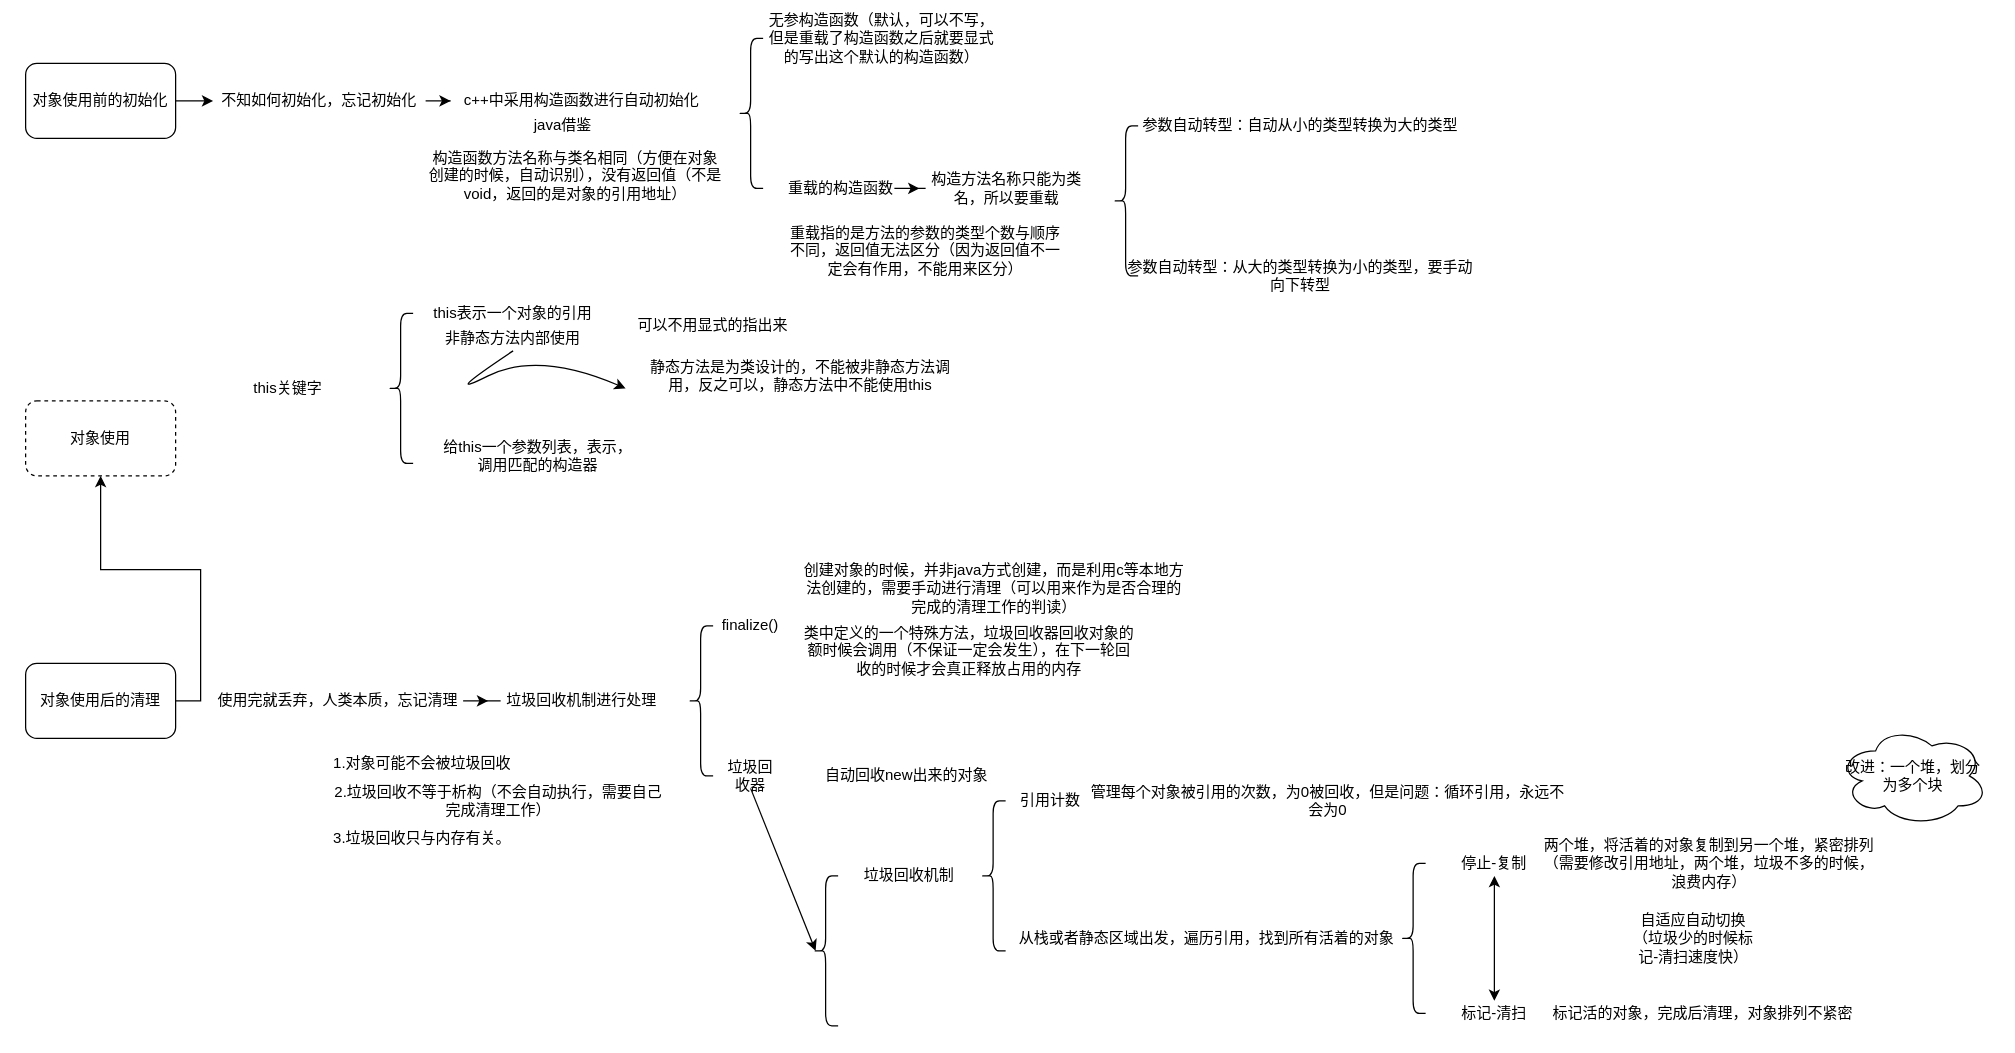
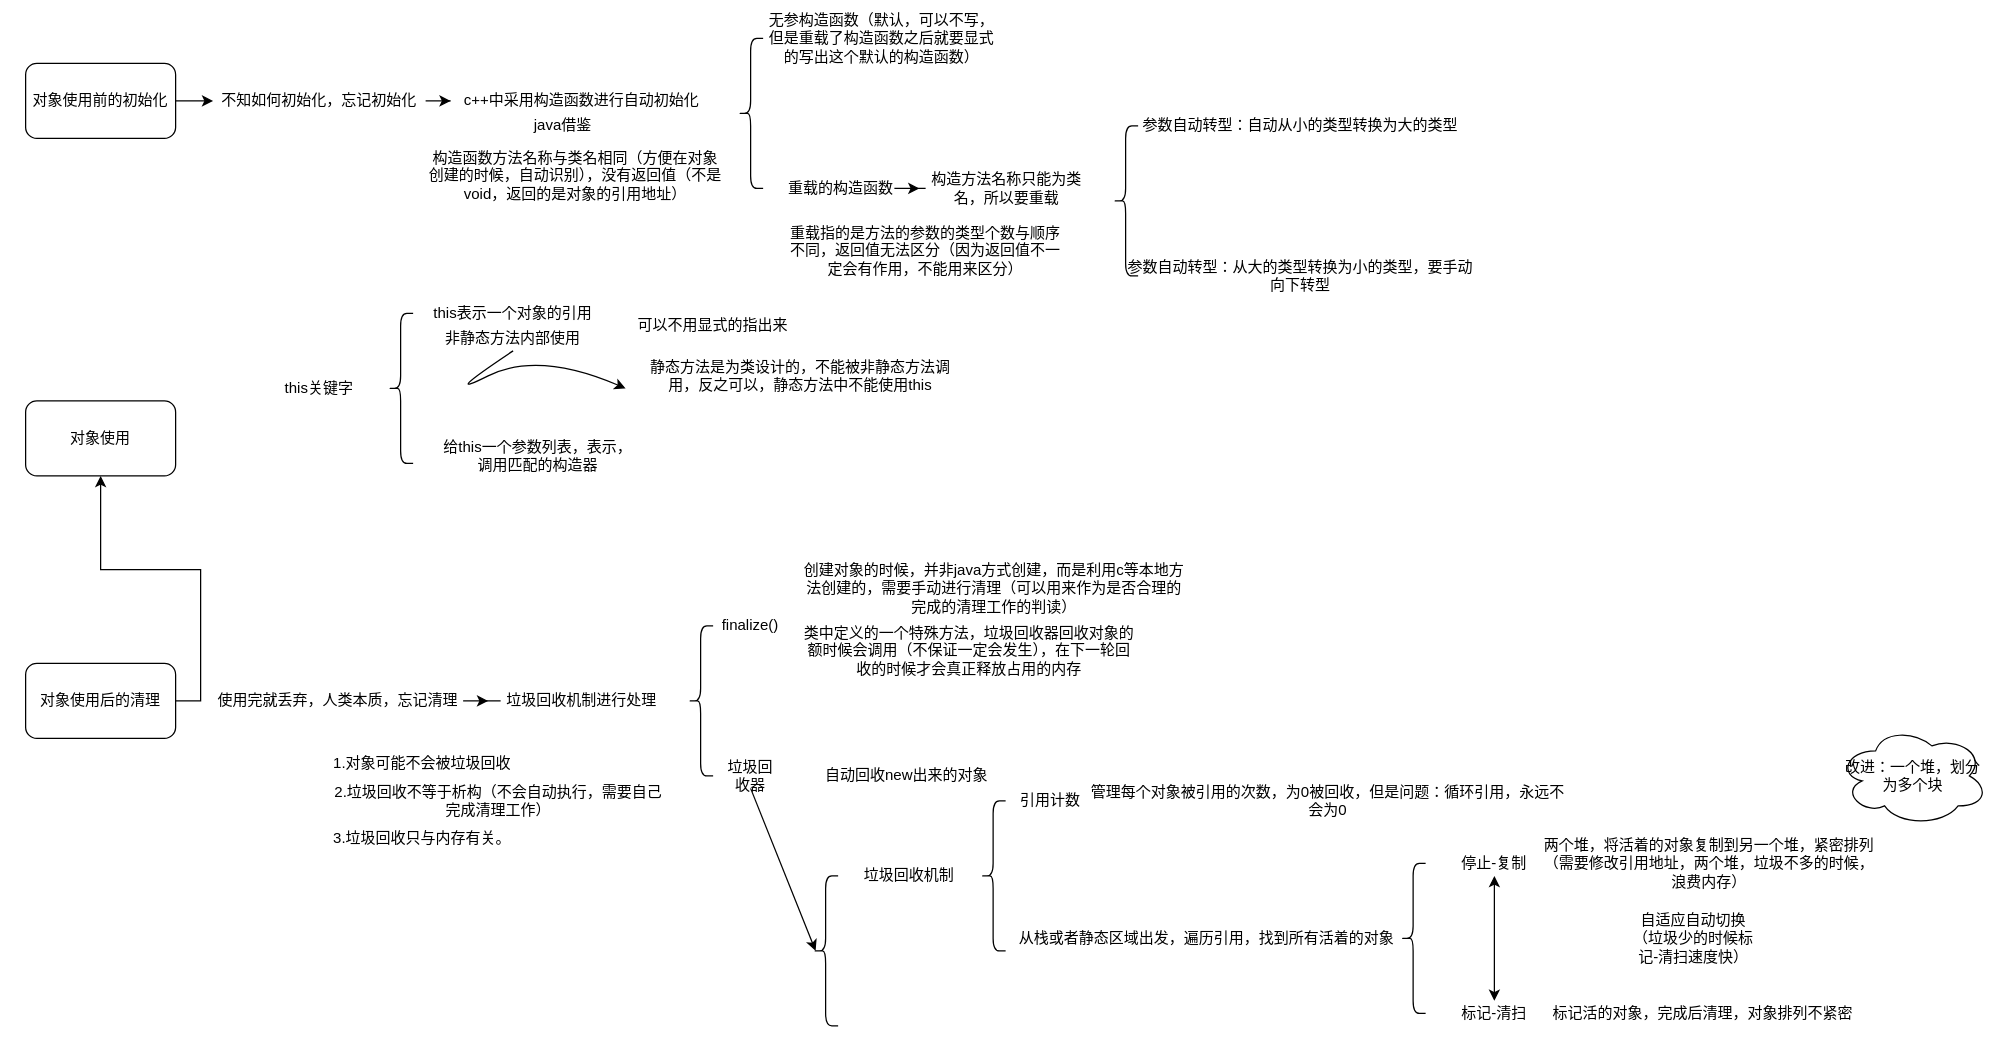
- <mxCell id="24" value="this关键字" style="text;html=1;strokeColor=none;fillColor=none;align=center;verticalAlign=middle;whiteSpace=wrap;rounded=0;" parent="1" vertex="1"><mxGeometry x="185" y="300" width="90" height="20" as="geometry" /></mxCell>
+ <mxCell id="24" value="this关键字" style="text;html=1;strokeColor=none;fillColor=none;align=center;verticalAlign=middle;whiteSpace=wrap;rounded=0;" parent="1" vertex="1"><mxGeometry x="210" y="300" width="90" height="20" as="geometry" /></mxCell>
- <mxCell id="2" value="对象使用" style="rounded=1;whiteSpace=wrap;html=1;dashed=1;" parent="1" vertex="1"><mxGeometry x="20" y="320" width="120" height="60" as="geometry" /></mxCell>
+ <mxCell id="2" value="对象使用" style="rounded=1;whiteSpace=wrap;html=1;" parent="1" vertex="1"><mxGeometry x="20" y="320" width="120" height="60" as="geometry" /></mxCell>
